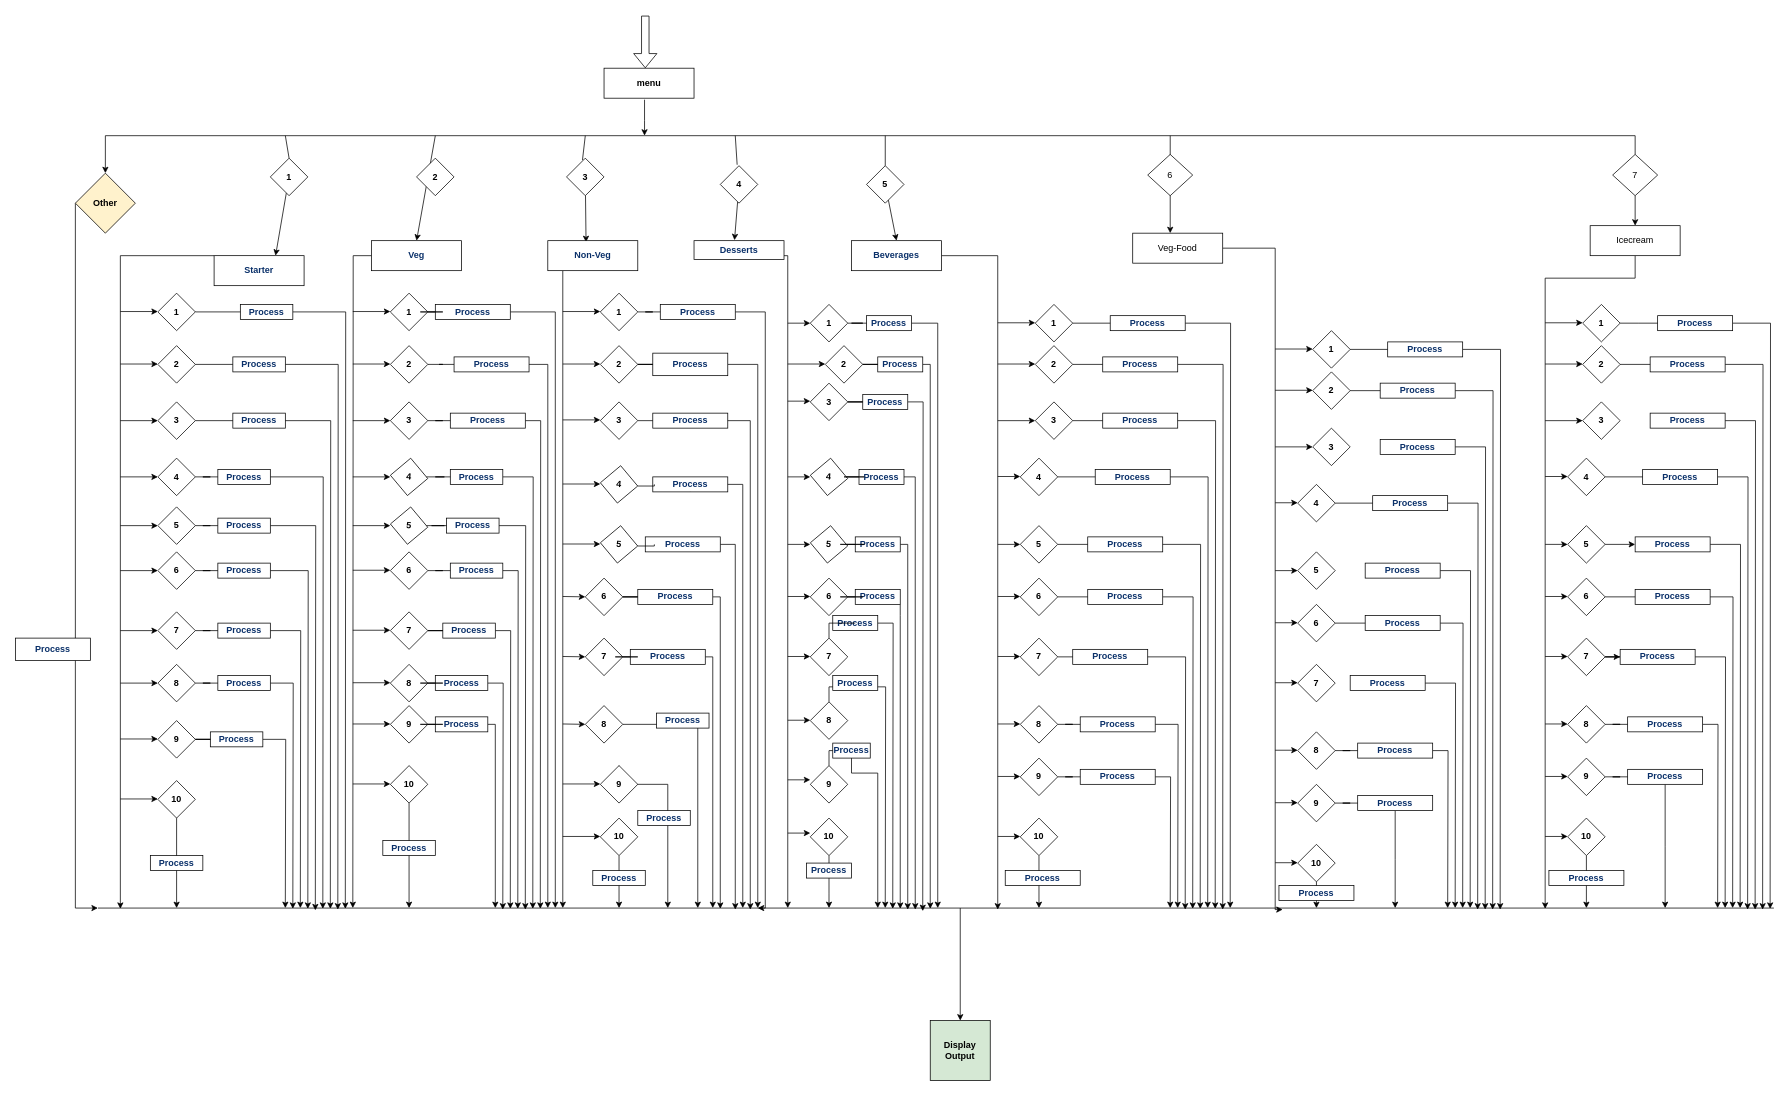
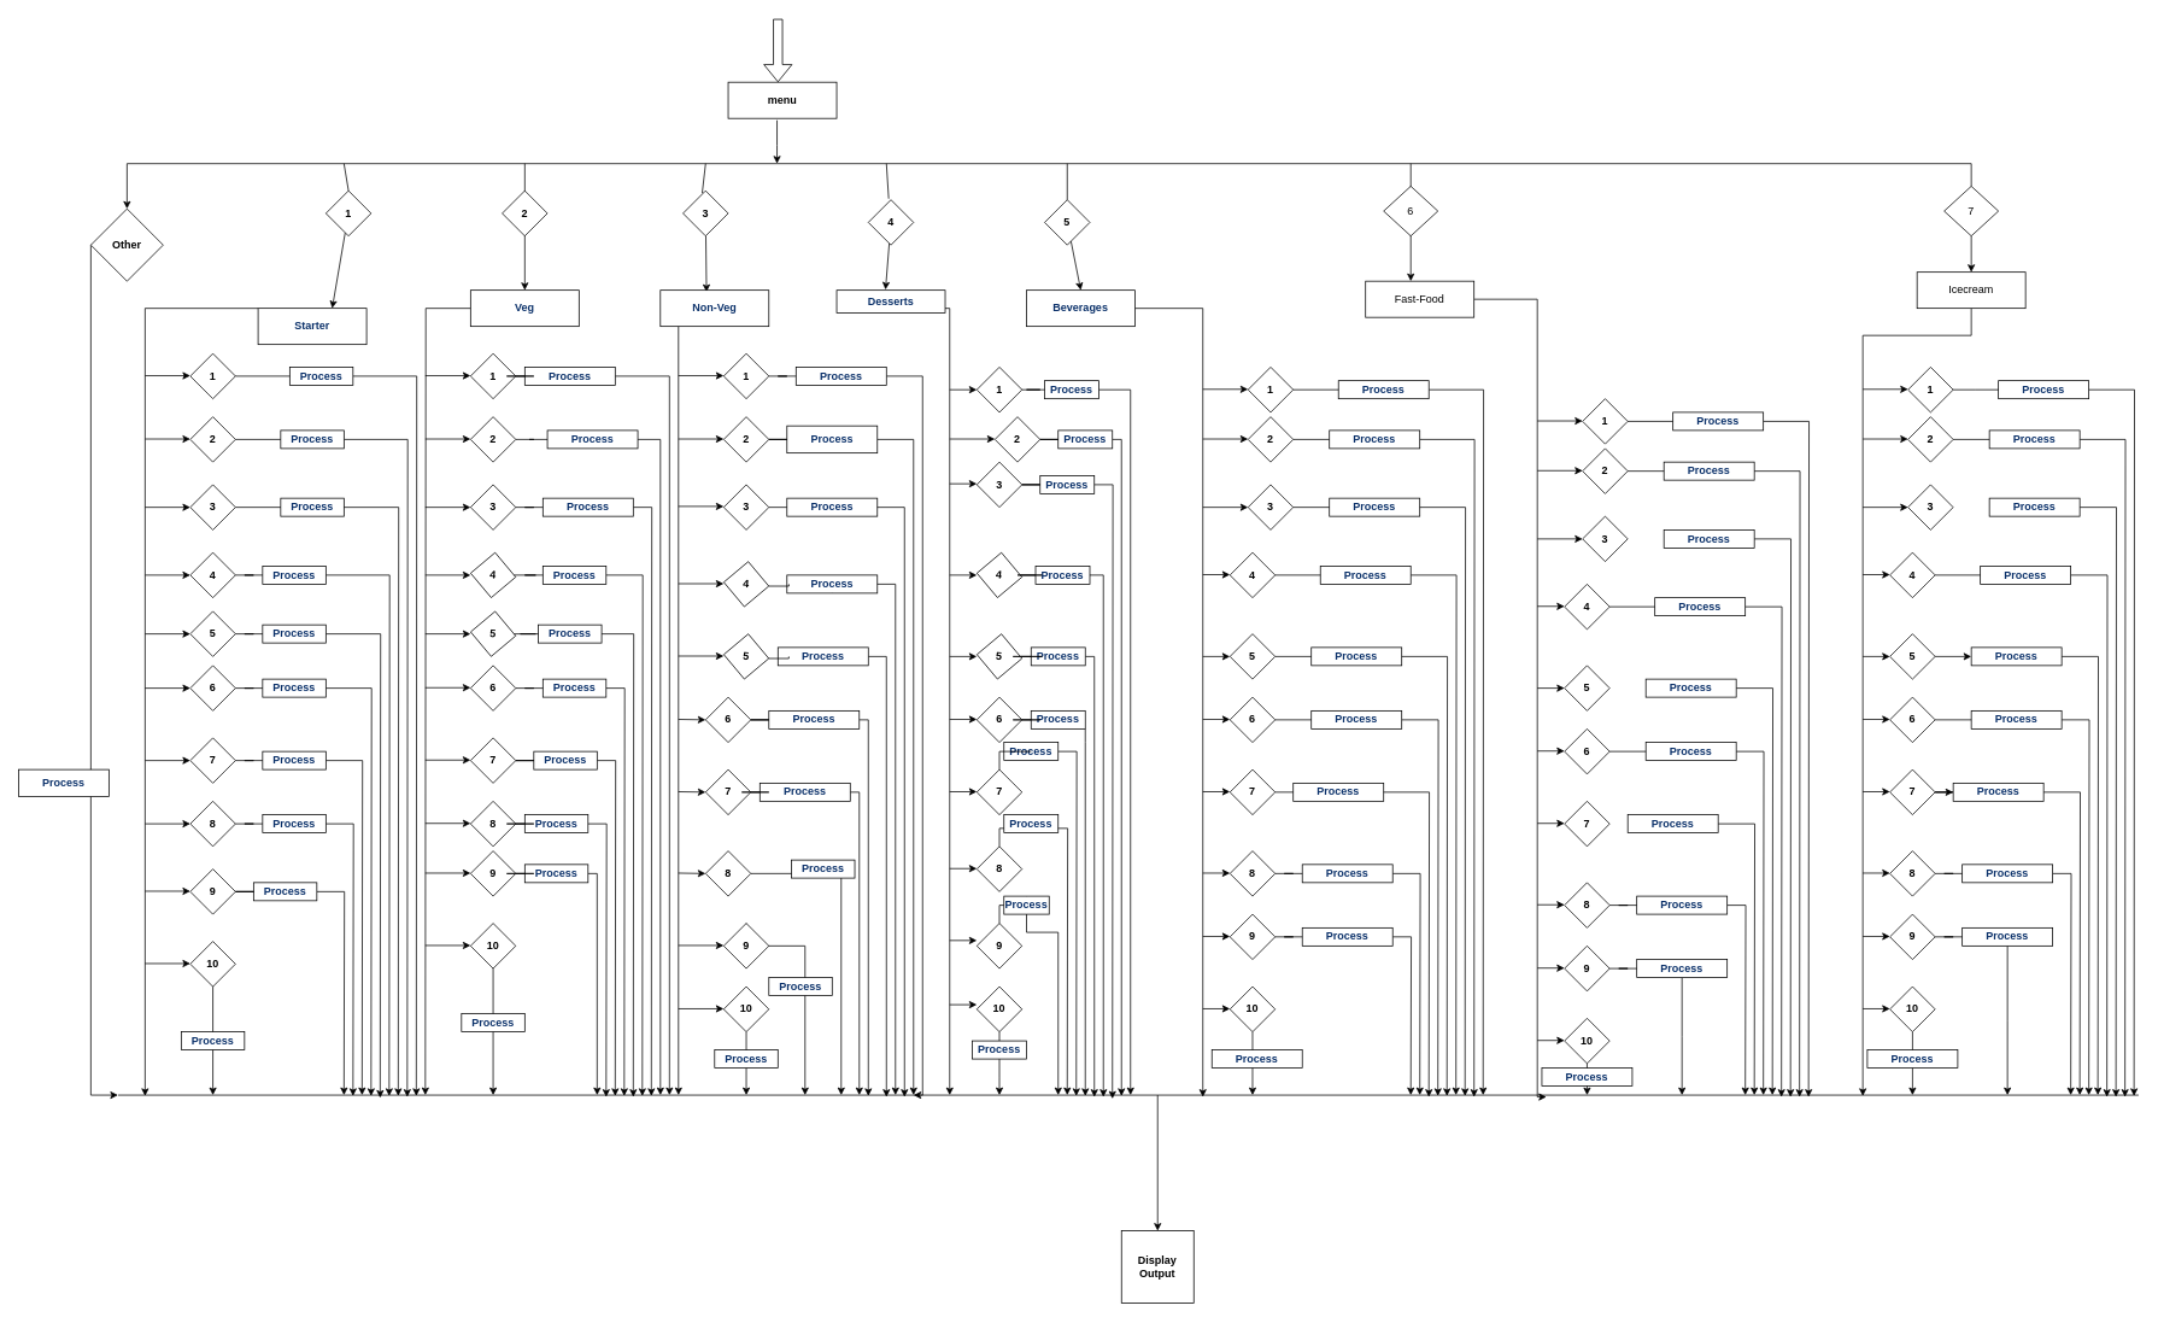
- <mxCell id="23" value="&lt;b&gt;Other&lt;/b&gt;" style="rhombus;whiteSpace=wrap;html=1;fillColor=#fff2cc;" vertex="1" parent="1"><mxGeometry x="100" y="230" width="80" height="80" as="geometry" /></mxCell>
+ <mxCell id="23" value="&lt;b&gt;Other&lt;/b&gt;" style="rhombus;whiteSpace=wrap;html=1;" vertex="1" parent="1"><mxGeometry x="100" y="230" width="80" height="80" as="geometry" /></mxCell>
- <mxCell id="277" value="Veg-Food" style="rounded=0;whiteSpace=wrap;html=1;" vertex="1" parent="1"><mxGeometry x="1510" y="310" width="120" height="40" as="geometry" /></mxCell>
+ <mxCell id="277" value="Fast-Food" style="rounded=0;whiteSpace=wrap;html=1;" vertex="1" parent="1"><mxGeometry x="1510" y="310" width="120" height="40" as="geometry" /></mxCell>
- <mxCell id="15" value="&lt;span style=&quot;color: rgb(10 , 48 , 105) ; font-family: , , &amp;#34;sf mono&amp;#34; , &amp;#34;menlo&amp;#34; , &amp;#34;consolas&amp;#34; , &amp;#34;liberation mono&amp;#34; , monospace ; background-color: rgb(255 , 255 , 255)&quot;&gt;&lt;b&gt;Veg&lt;/b&gt;&lt;/span&gt;" style="rounded=0;whiteSpace=wrap;html=1;" vertex="1" parent="1"><mxGeometry x="495" y="320" width="120" height="40" as="geometry" /></mxCell>
+ <mxCell id="15" value="&lt;span style=&quot;color: rgb(10 , 48 , 105) ; font-family: , , &amp;#34;sf mono&amp;#34; , &amp;#34;menlo&amp;#34; , &amp;#34;consolas&amp;#34; , &amp;#34;liberation mono&amp;#34; , monospace ; background-color: rgb(255 , 255 , 255)&quot;&gt;&lt;b&gt;Veg&lt;/b&gt;&lt;/span&gt;" style="rounded=0;whiteSpace=wrap;html=1;" vertex="1" parent="1"><mxGeometry x="520" y="320" width="120" height="40" as="geometry" /></mxCell>
- <mxCell id="93" value="&lt;b&gt;Display Output&lt;/b&gt;" style="whiteSpace=wrap;html=1;aspect=fixed;fillColor=#d5e8d4;" vertex="1" parent="1"><mxGeometry x="1240" y="1360" width="80" height="80" as="geometry" /></mxCell>
+ <mxCell id="93" value="&lt;b&gt;Display Output&lt;/b&gt;" style="whiteSpace=wrap;html=1;aspect=fixed;" vertex="1" parent="1"><mxGeometry x="1240" y="1360" width="80" height="80" as="geometry" /></mxCell>
